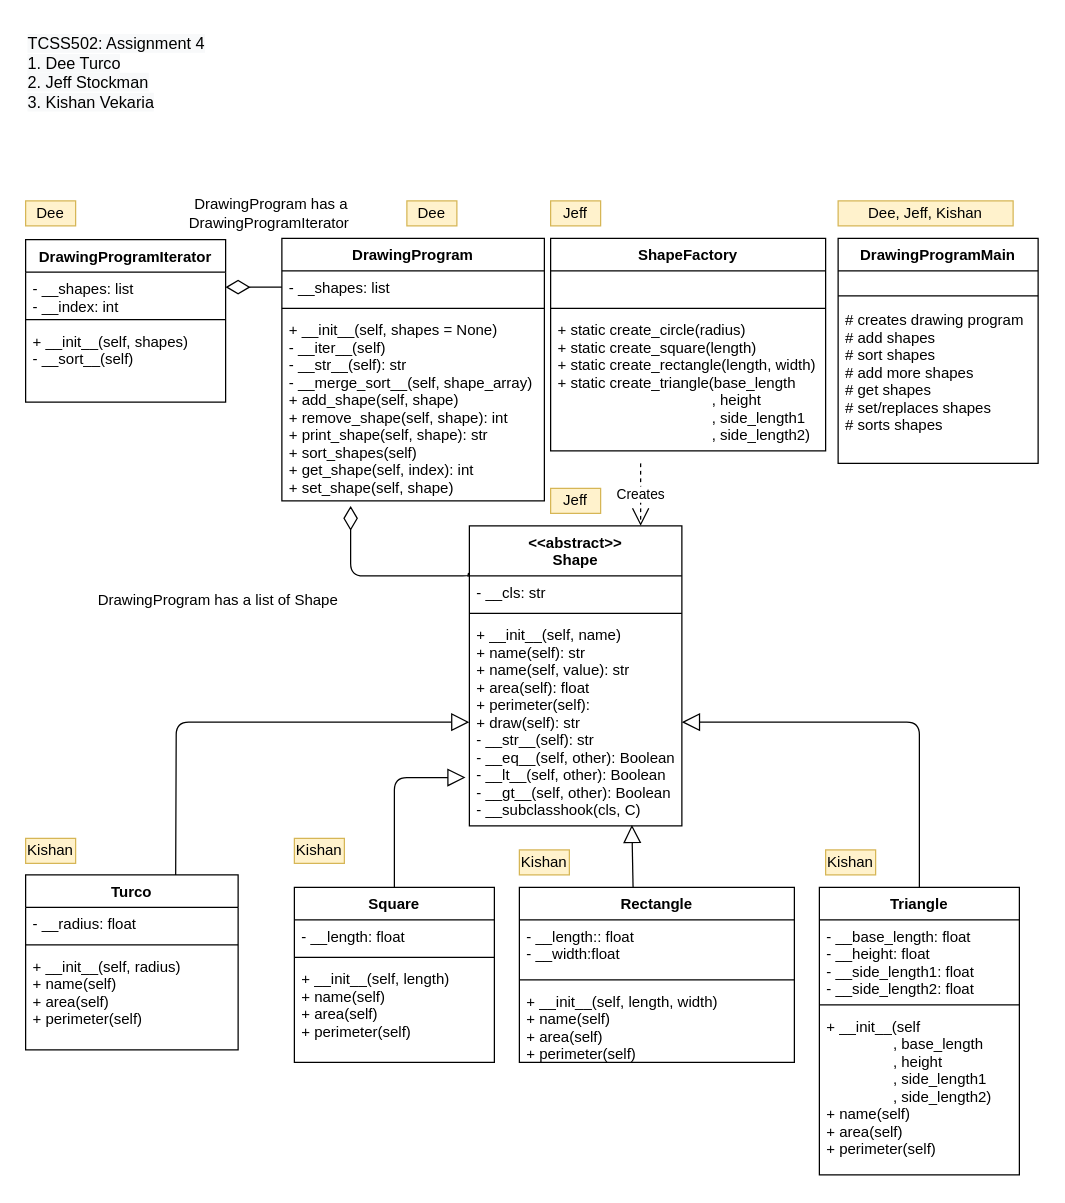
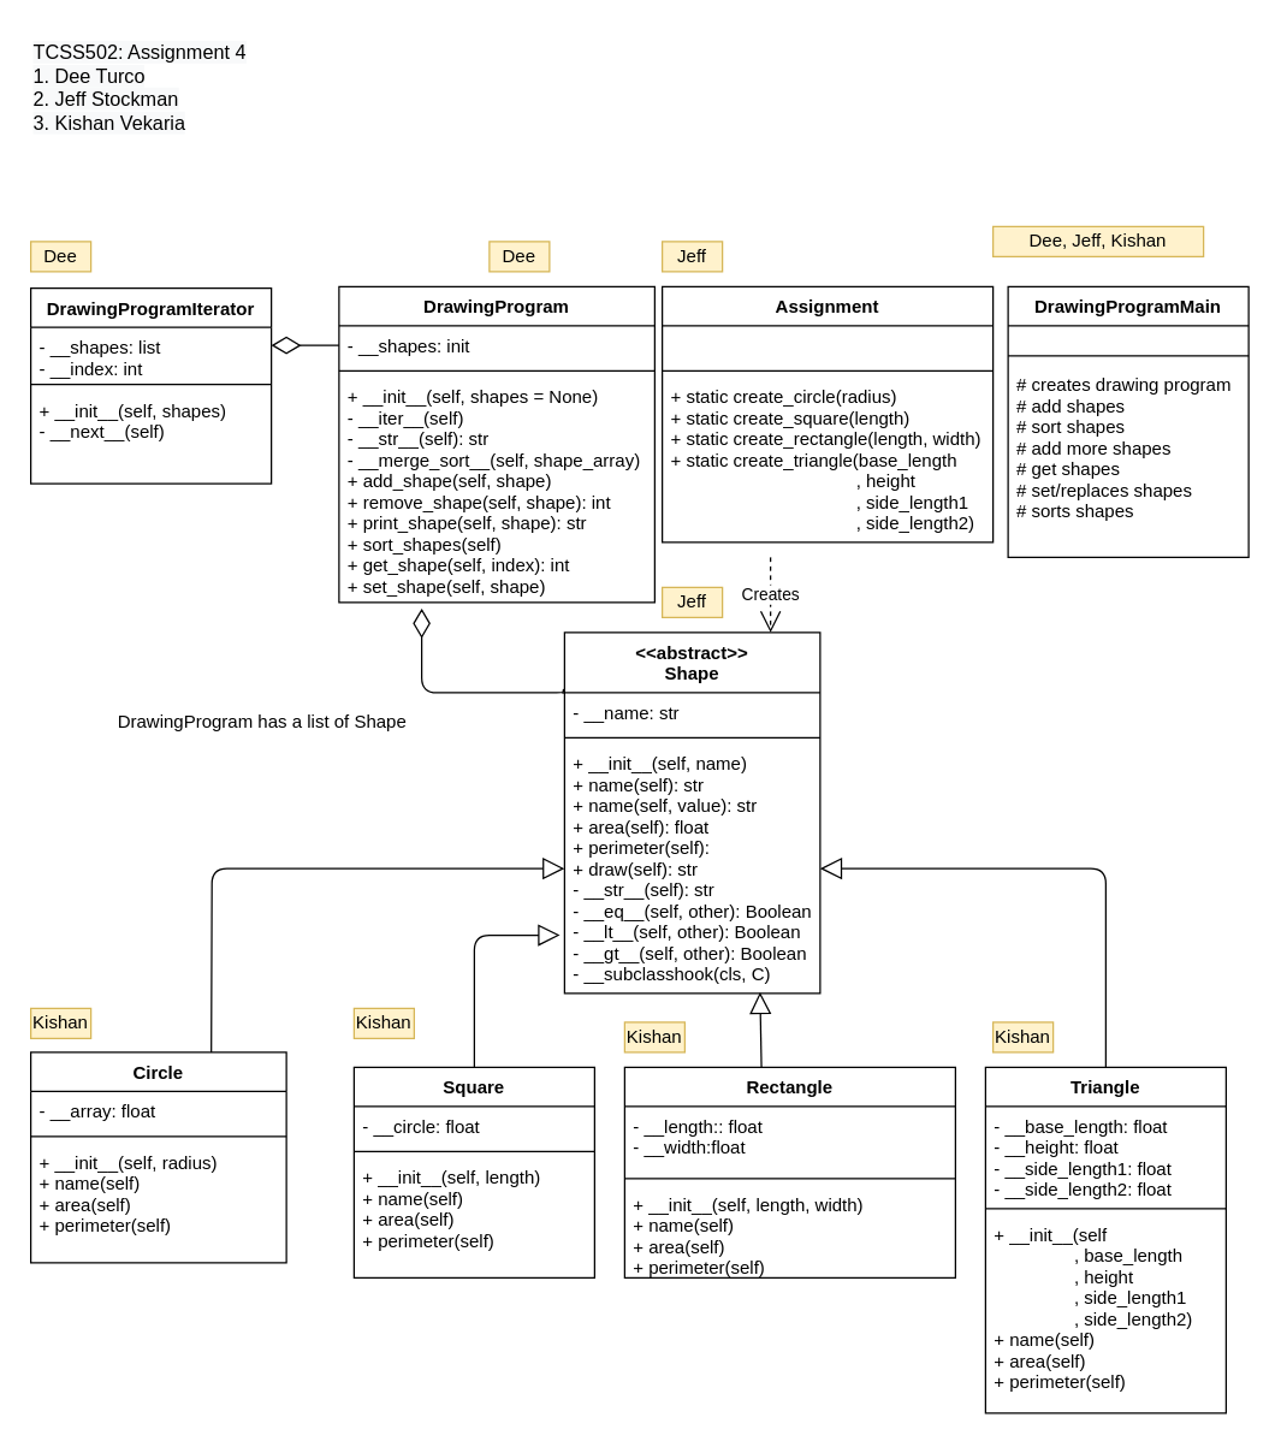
- <mxCell id="47" value="&amp;nbsp;DrawingProgram has a DrawingProgramIterator" style="text;html=1;strokeColor=none;fillColor=none;align=center;verticalAlign=middle;whiteSpace=wrap;rounded=0;" parent="1" vertex="1"><mxGeometry x="120" y="160" width="190" height="20" as="geometry" /></mxCell>
- <mxCell id="56" value="Dee, Jeff, Kishan" style="text;html=1;strokeColor=#d6b656;fillColor=#fff2cc;align=center;verticalAlign=middle;whiteSpace=wrap;rounded=0;" parent="1" vertex="1"><mxGeometry x="670" y="160" width="140" height="20" as="geometry" /></mxCell>
+ <mxCell id="56" value="Dee, Jeff, Kishan" style="text;html=1;strokeColor=#d6b656;fillColor=#fff2cc;align=center;verticalAlign=middle;whiteSpace=wrap;rounded=0;" parent="1" vertex="1"><mxGeometry x="660" y="150" width="140" height="20" as="geometry" /></mxCell>
- <mxCell id="14" value="ShapeFactory" style="swimlane;fontStyle=1;align=center;verticalAlign=top;childLayout=stackLayout;horizontal=1;startSize=26;horizontalStack=0;resizeParent=1;resizeParentMax=0;resizeLast=0;collapsible=1;marginBottom=0;" parent="1" vertex="1"><mxGeometry x="440" y="190" width="220" height="170" as="geometry" /></mxCell>
+ <mxCell id="14" value="Assignment" style="swimlane;fontStyle=1;align=center;verticalAlign=top;childLayout=stackLayout;horizontal=1;startSize=26;horizontalStack=0;resizeParent=1;resizeParentMax=0;resizeLast=0;collapsible=1;marginBottom=0;" parent="1" vertex="1"><mxGeometry x="440" y="190" width="220" height="170" as="geometry" /></mxCell>
- <mxCell id="43" value="- __shapes: list" style="text;strokeColor=none;fillColor=none;align=left;verticalAlign=top;spacingLeft=4;spacingRight=4;overflow=hidden;rotatable=0;points=[[0,0.5],[1,0.5]];portConstraint=eastwest;" parent="42" vertex="1"><mxGeometry y="26" width="210" height="26" as="geometry" /></mxCell>
+ <mxCell id="43" value="- __shapes: init" style="text;strokeColor=none;fillColor=none;align=left;verticalAlign=top;spacingLeft=4;spacingRight=4;overflow=hidden;rotatable=0;points=[[0,0.5],[1,0.5]];portConstraint=eastwest;" parent="42" vertex="1"><mxGeometry y="26" width="210" height="26" as="geometry" /></mxCell>
- <mxCell id="13" value="+ __init__(self, shapes)&#10;- __sort__(self)" style="text;strokeColor=none;fillColor=none;align=left;verticalAlign=top;spacingLeft=4;spacingRight=4;overflow=hidden;rotatable=0;points=[[0,0.5],[1,0.5]];portConstraint=eastwest;labelBackgroundColor=none;" parent="10" vertex="1"><mxGeometry y="68" width="160" height="62" as="geometry" /></mxCell>
+ <mxCell id="13" value="+ __init__(self, shapes)&#10;- __next__(self)" style="text;strokeColor=none;fillColor=none;align=left;verticalAlign=top;spacingLeft=4;spacingRight=4;overflow=hidden;rotatable=0;points=[[0,0.5],[1,0.5]];portConstraint=eastwest;labelBackgroundColor=none;" parent="10" vertex="1"><mxGeometry y="68" width="160" height="62" as="geometry" /></mxCell>
- <mxCell id="27" value="- __cls: str" style="text;strokeColor=none;fillColor=none;align=left;verticalAlign=top;spacingLeft=4;spacingRight=4;overflow=hidden;rotatable=0;points=[[0,0.5],[1,0.5]];portConstraint=eastwest;" parent="26" vertex="1"><mxGeometry y="40" width="170" height="26" as="geometry" /></mxCell>
+ <mxCell id="27" value="- __name: str" style="text;strokeColor=none;fillColor=none;align=left;verticalAlign=top;spacingLeft=4;spacingRight=4;overflow=hidden;rotatable=0;points=[[0,0.5],[1,0.5]];portConstraint=eastwest;" parent="26" vertex="1"><mxGeometry y="40" width="170" height="26" as="geometry" /></mxCell>
- <mxCell id="22" value="Turco" style="swimlane;fontStyle=1;align=center;verticalAlign=top;childLayout=stackLayout;horizontal=1;startSize=26;horizontalStack=0;resizeParent=1;resizeParentMax=0;resizeLast=0;collapsible=1;marginBottom=0;" parent="1" vertex="1"><mxGeometry x="20" y="699.22" width="170" height="140" as="geometry" /></mxCell>
+ <mxCell id="22" value="Circle" style="swimlane;fontStyle=1;align=center;verticalAlign=top;childLayout=stackLayout;horizontal=1;startSize=26;horizontalStack=0;resizeParent=1;resizeParentMax=0;resizeLast=0;collapsible=1;marginBottom=0;" parent="1" vertex="1"><mxGeometry x="20" y="699.22" width="170" height="140" as="geometry" /></mxCell>
- <mxCell id="23" value="- __radius: float" style="text;strokeColor=none;fillColor=none;align=left;verticalAlign=top;spacingLeft=4;spacingRight=4;overflow=hidden;rotatable=0;points=[[0,0.5],[1,0.5]];portConstraint=eastwest;" parent="22" vertex="1"><mxGeometry y="26" width="170" height="26" as="geometry" /></mxCell>
+ <mxCell id="23" value="- __array: float" style="text;strokeColor=none;fillColor=none;align=left;verticalAlign=top;spacingLeft=4;spacingRight=4;overflow=hidden;rotatable=0;points=[[0,0.5],[1,0.5]];portConstraint=eastwest;" parent="22" vertex="1"><mxGeometry y="26" width="170" height="26" as="geometry" /></mxCell>
- <mxCell id="35" value="- __length: float" style="text;strokeColor=none;fillColor=none;align=left;verticalAlign=top;spacingLeft=4;spacingRight=4;overflow=hidden;rotatable=0;points=[[0,0.5],[1,0.5]];portConstraint=eastwest;" parent="34" vertex="1"><mxGeometry y="26" width="160" height="26" as="geometry" /></mxCell>
+ <mxCell id="35" value="- __circle: float" style="text;strokeColor=none;fillColor=none;align=left;verticalAlign=top;spacingLeft=4;spacingRight=4;overflow=hidden;rotatable=0;points=[[0,0.5],[1,0.5]];portConstraint=eastwest;" parent="34" vertex="1"><mxGeometry y="26" width="160" height="26" as="geometry" /></mxCell>
